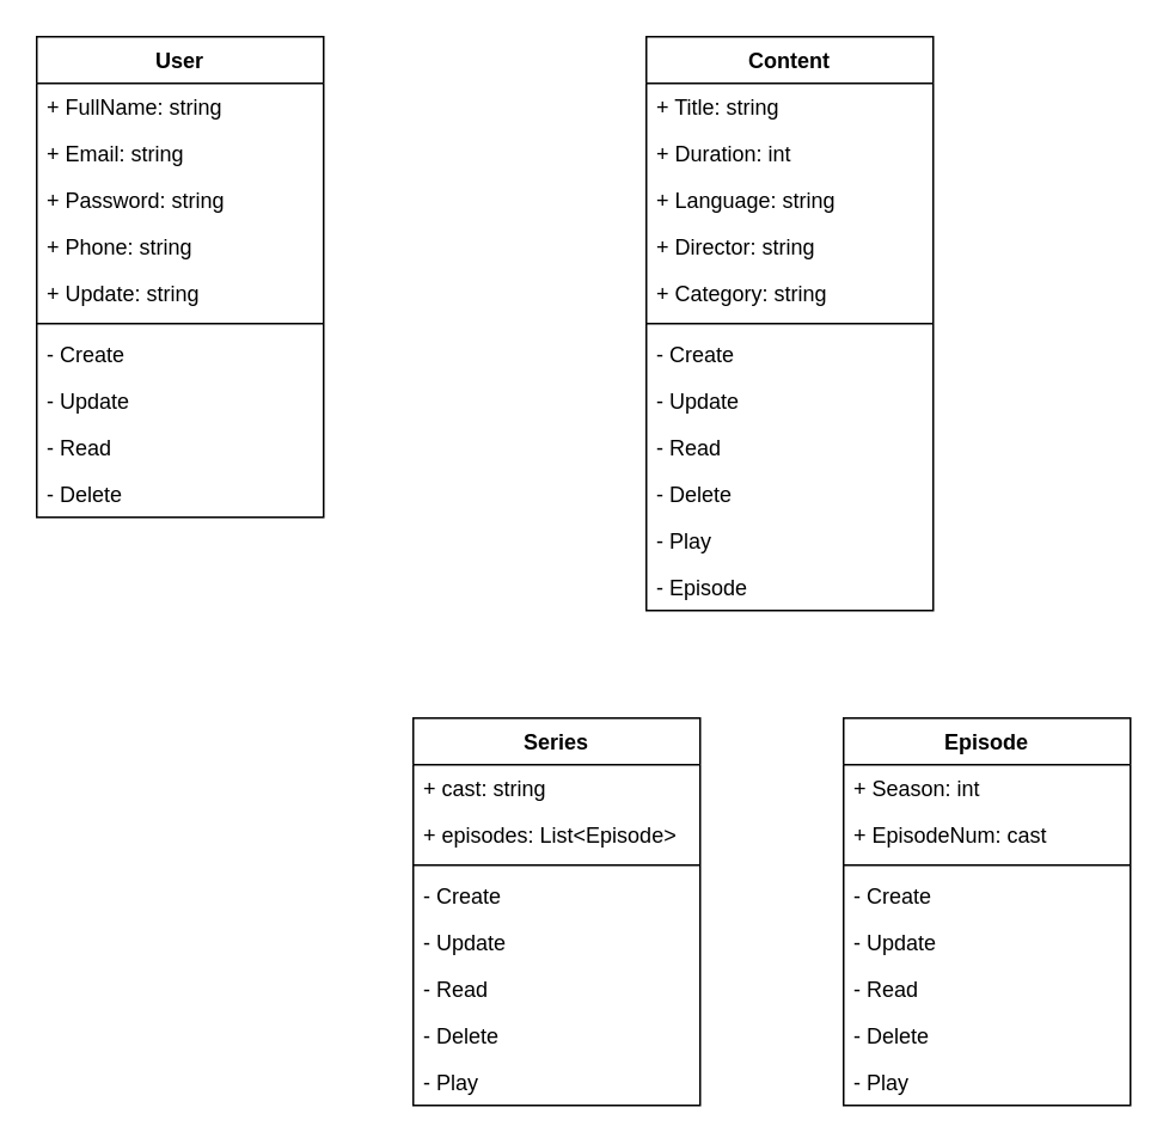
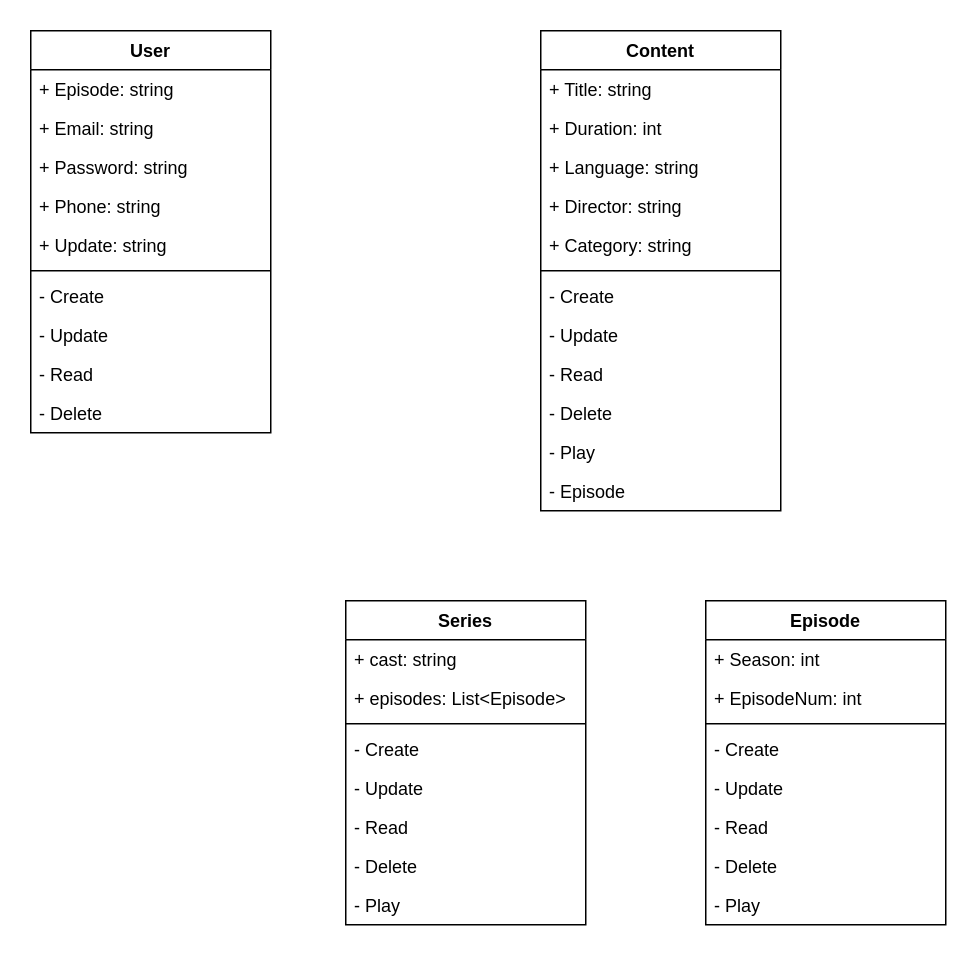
- <mxCell id="3" value="+ FullName: string" style="text;strokeColor=none;fillColor=none;align=left;verticalAlign=top;spacingLeft=4;spacingRight=4;overflow=hidden;rotatable=0;points=[[0,0.5],[1,0.5]];portConstraint=eastwest;labelBorderColor=none;" vertex="1" parent="2"><mxGeometry y="26" width="160" height="26" as="geometry" /></mxCell>
+ <mxCell id="3" value="+ Episode: string" style="text;strokeColor=none;fillColor=none;align=left;verticalAlign=top;spacingLeft=4;spacingRight=4;overflow=hidden;rotatable=0;points=[[0,0.5],[1,0.5]];portConstraint=eastwest;labelBorderColor=none;" vertex="1" parent="2"><mxGeometry y="26" width="160" height="26" as="geometry" /></mxCell>
- <mxCell id="37" value="+ EpisodeNum: cast" style="text;strokeColor=none;fillColor=none;align=left;verticalAlign=top;spacingLeft=4;spacingRight=4;overflow=hidden;rotatable=0;points=[[0,0.5],[1,0.5]];portConstraint=eastwest;labelBorderColor=none;" vertex="1" parent="35"><mxGeometry y="52" width="160" height="26" as="geometry" /></mxCell>
+ <mxCell id="37" value="+ EpisodeNum: int" style="text;strokeColor=none;fillColor=none;align=left;verticalAlign=top;spacingLeft=4;spacingRight=4;overflow=hidden;rotatable=0;points=[[0,0.5],[1,0.5]];portConstraint=eastwest;labelBorderColor=none;" vertex="1" parent="35"><mxGeometry y="52" width="160" height="26" as="geometry" /></mxCell>
